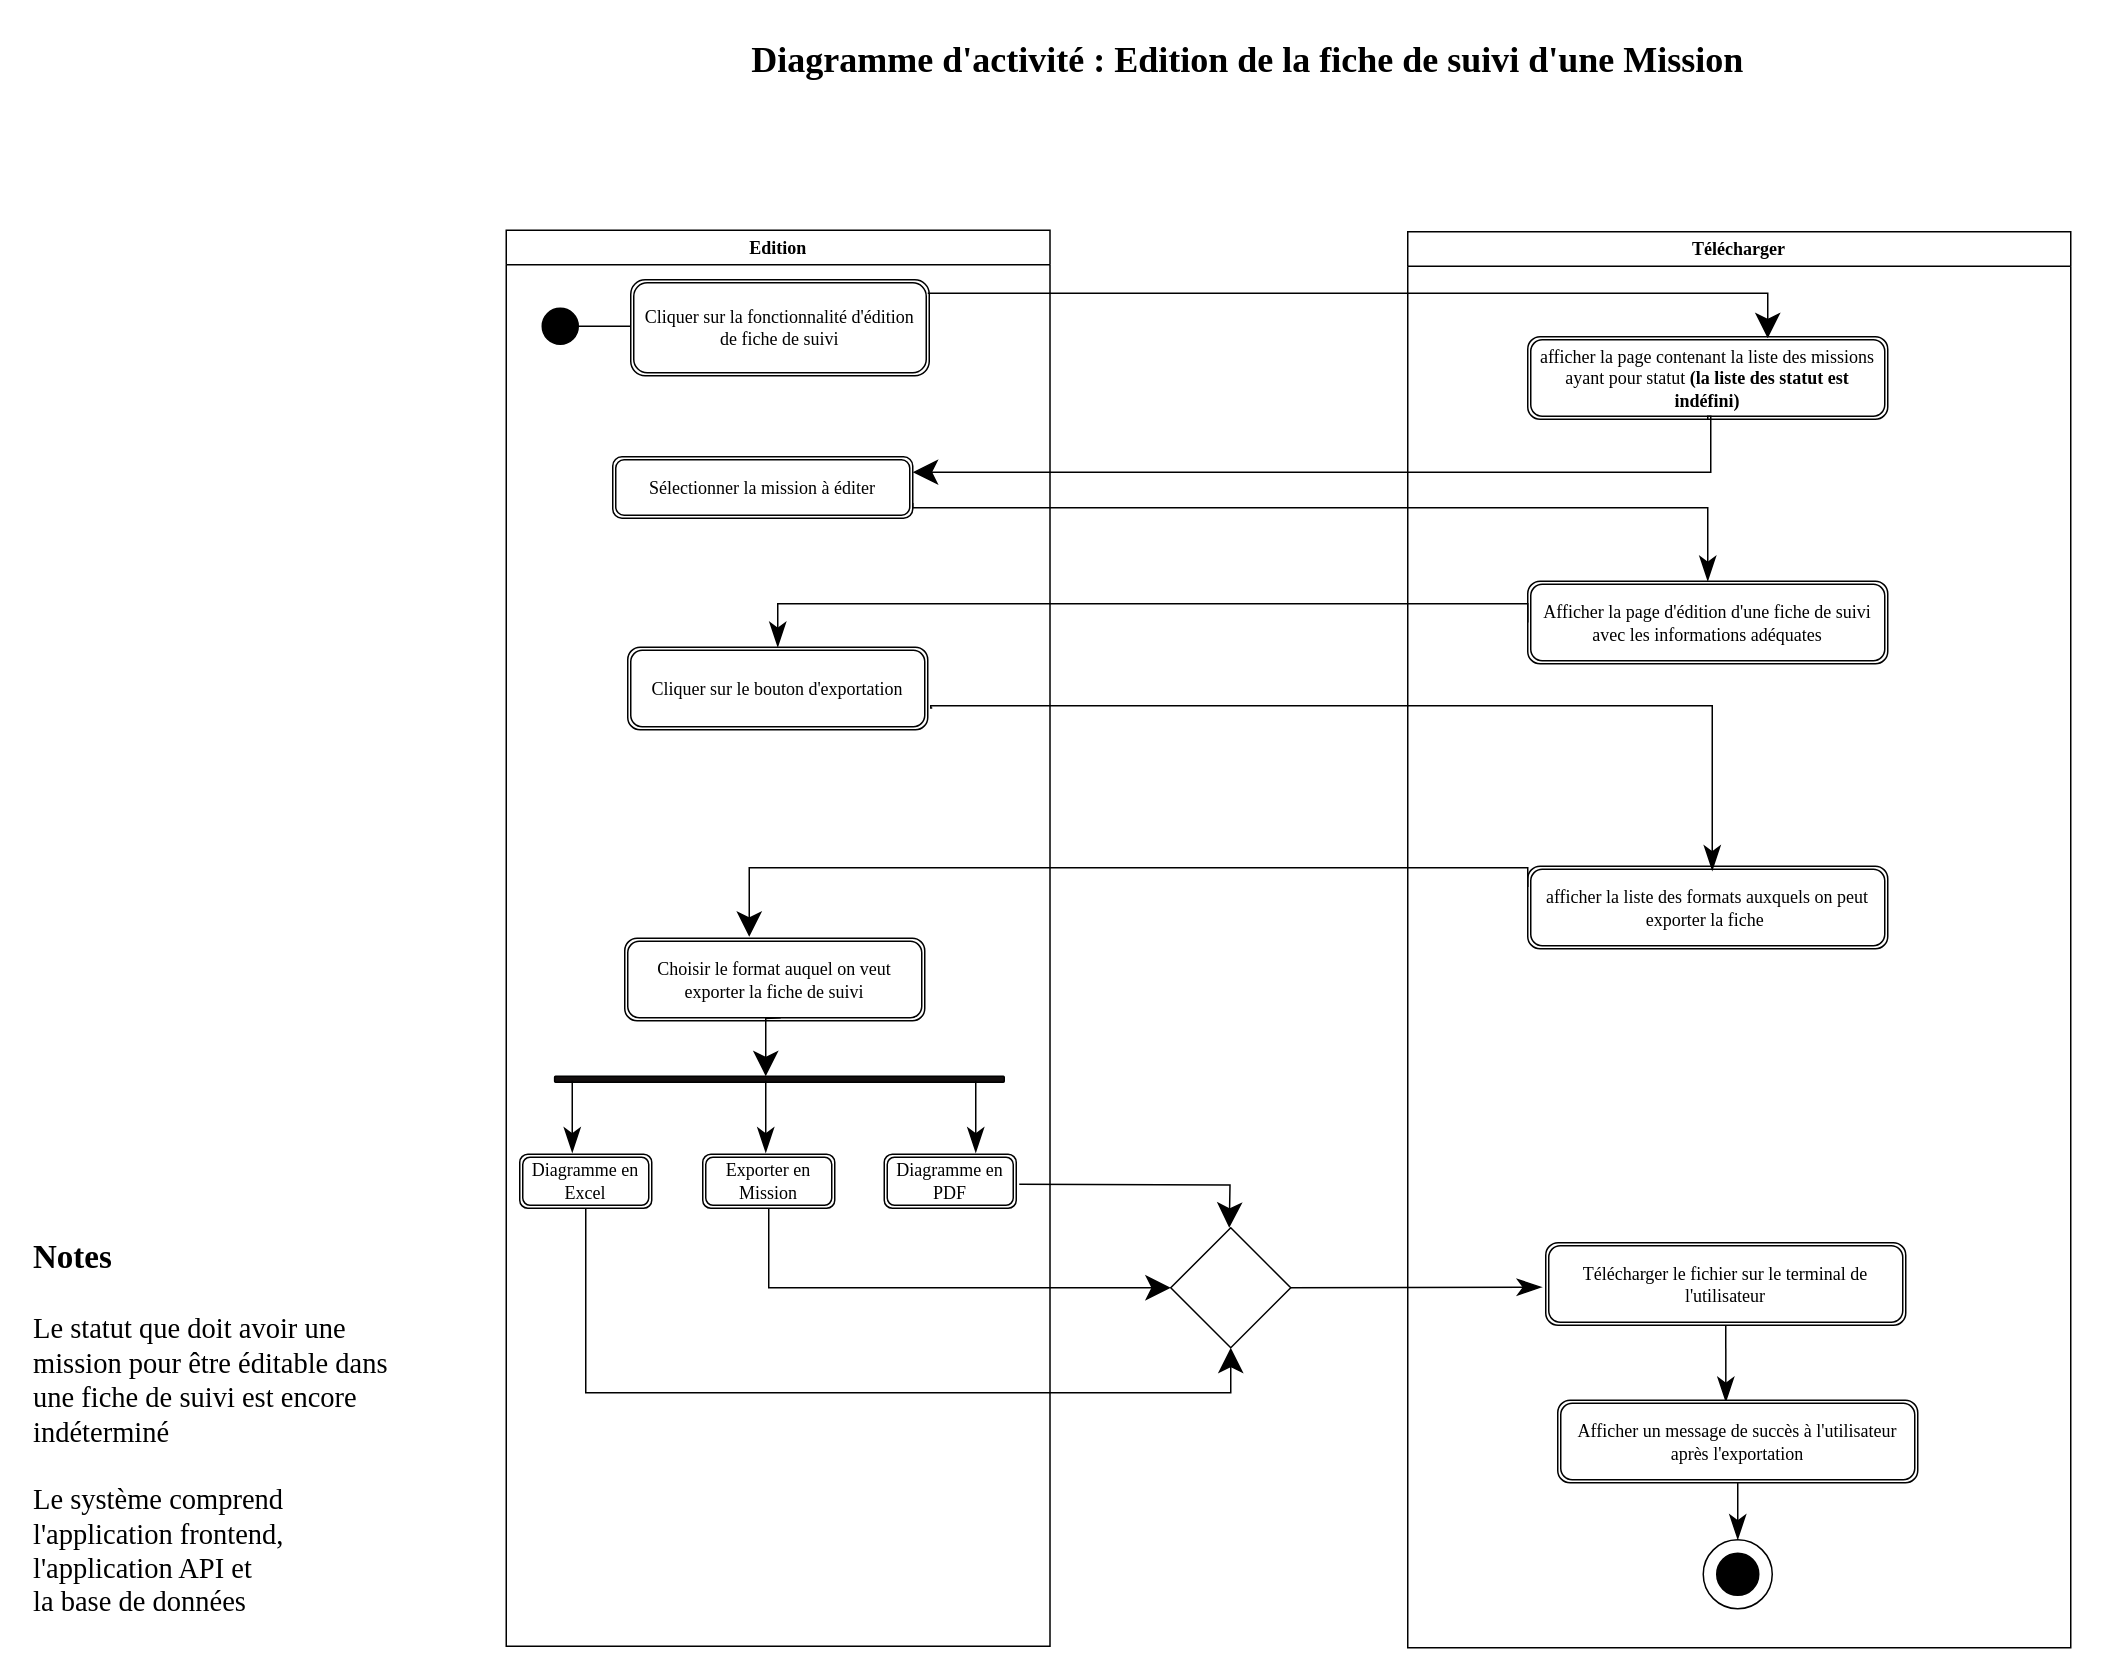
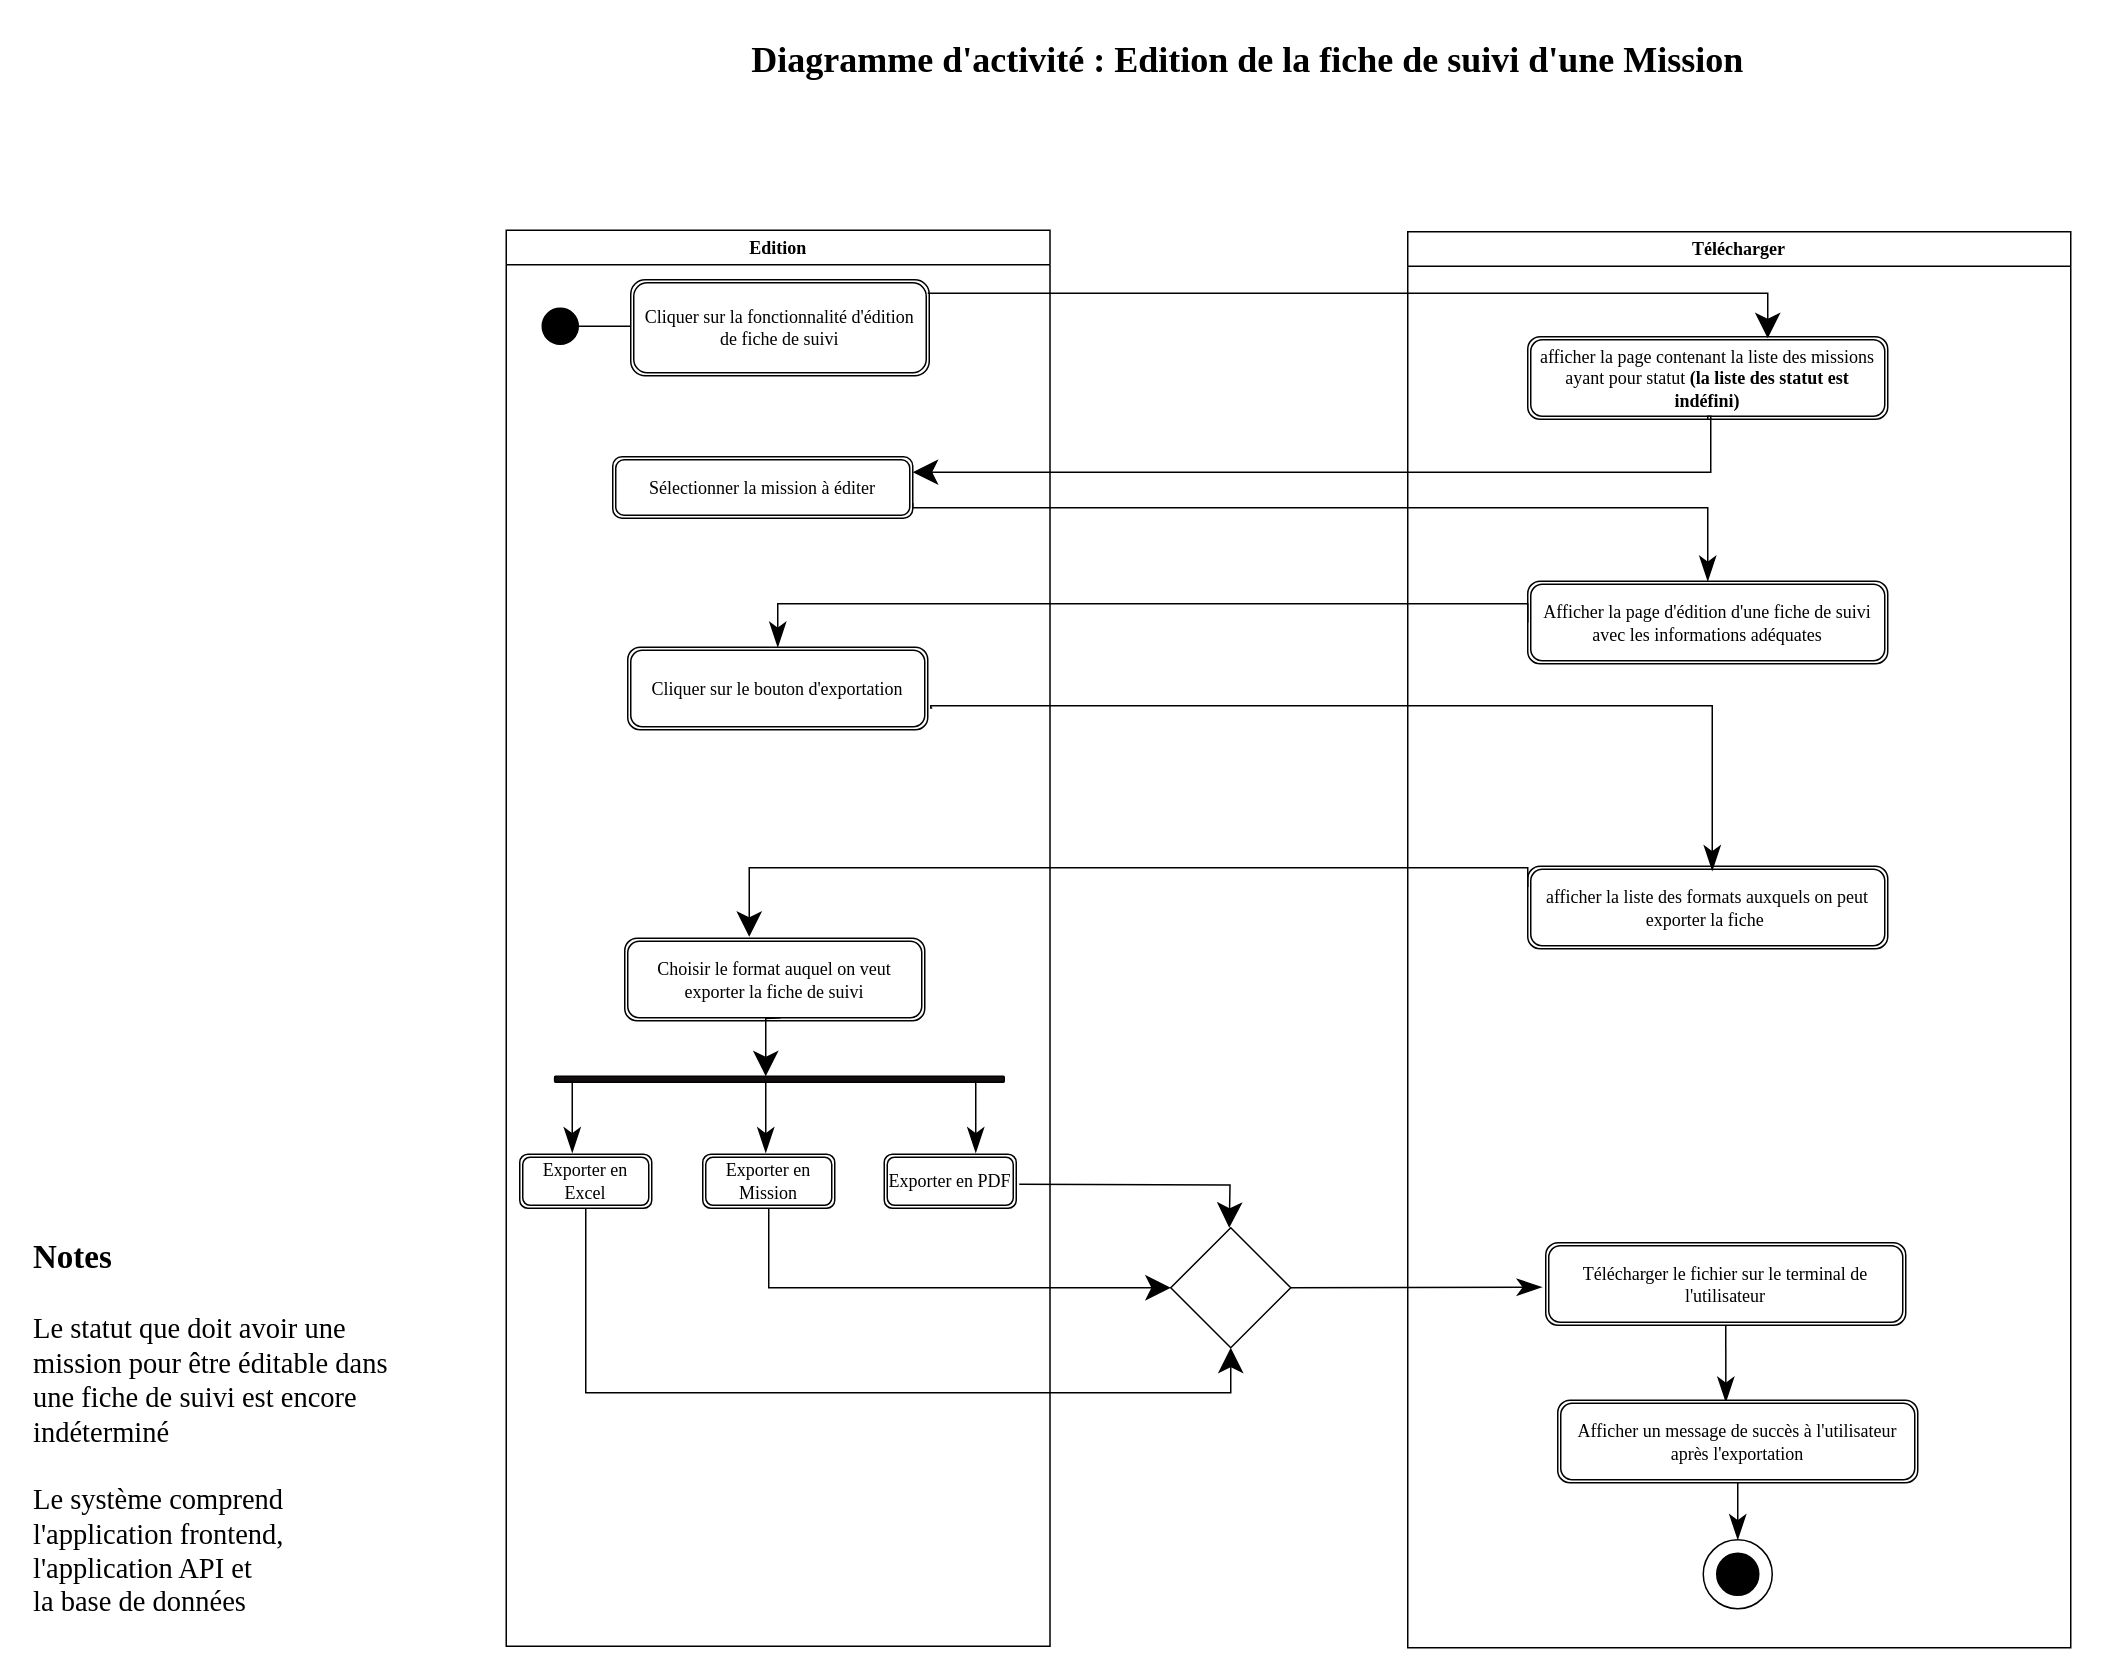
- <mxCell id="10" value="Diagramme en Excel" style="shape=ext;double=1;rounded=1;whiteSpace=wrap;html=1;fontFamily=Georgia;" vertex="1" parent="2"><mxGeometry x="9" y="616" width="88" height="36" as="geometry" /></mxCell>
+ <mxCell id="10" value="Exporter en Excel" style="shape=ext;double=1;rounded=1;whiteSpace=wrap;html=1;fontFamily=Georgia;" vertex="1" parent="2"><mxGeometry x="9" y="616" width="88" height="36" as="geometry" /></mxCell>
- <mxCell id="12" value="Diagramme en PDF" style="shape=ext;double=1;rounded=1;whiteSpace=wrap;html=1;fontFamily=Georgia;" vertex="1" parent="2"><mxGeometry x="252" y="616" width="88" height="36" as="geometry" /></mxCell>
+ <mxCell id="12" value="Exporter en PDF" style="shape=ext;double=1;rounded=1;whiteSpace=wrap;html=1;fontFamily=Georgia;" vertex="1" parent="2"><mxGeometry x="252" y="616" width="88" height="36" as="geometry" /></mxCell>
